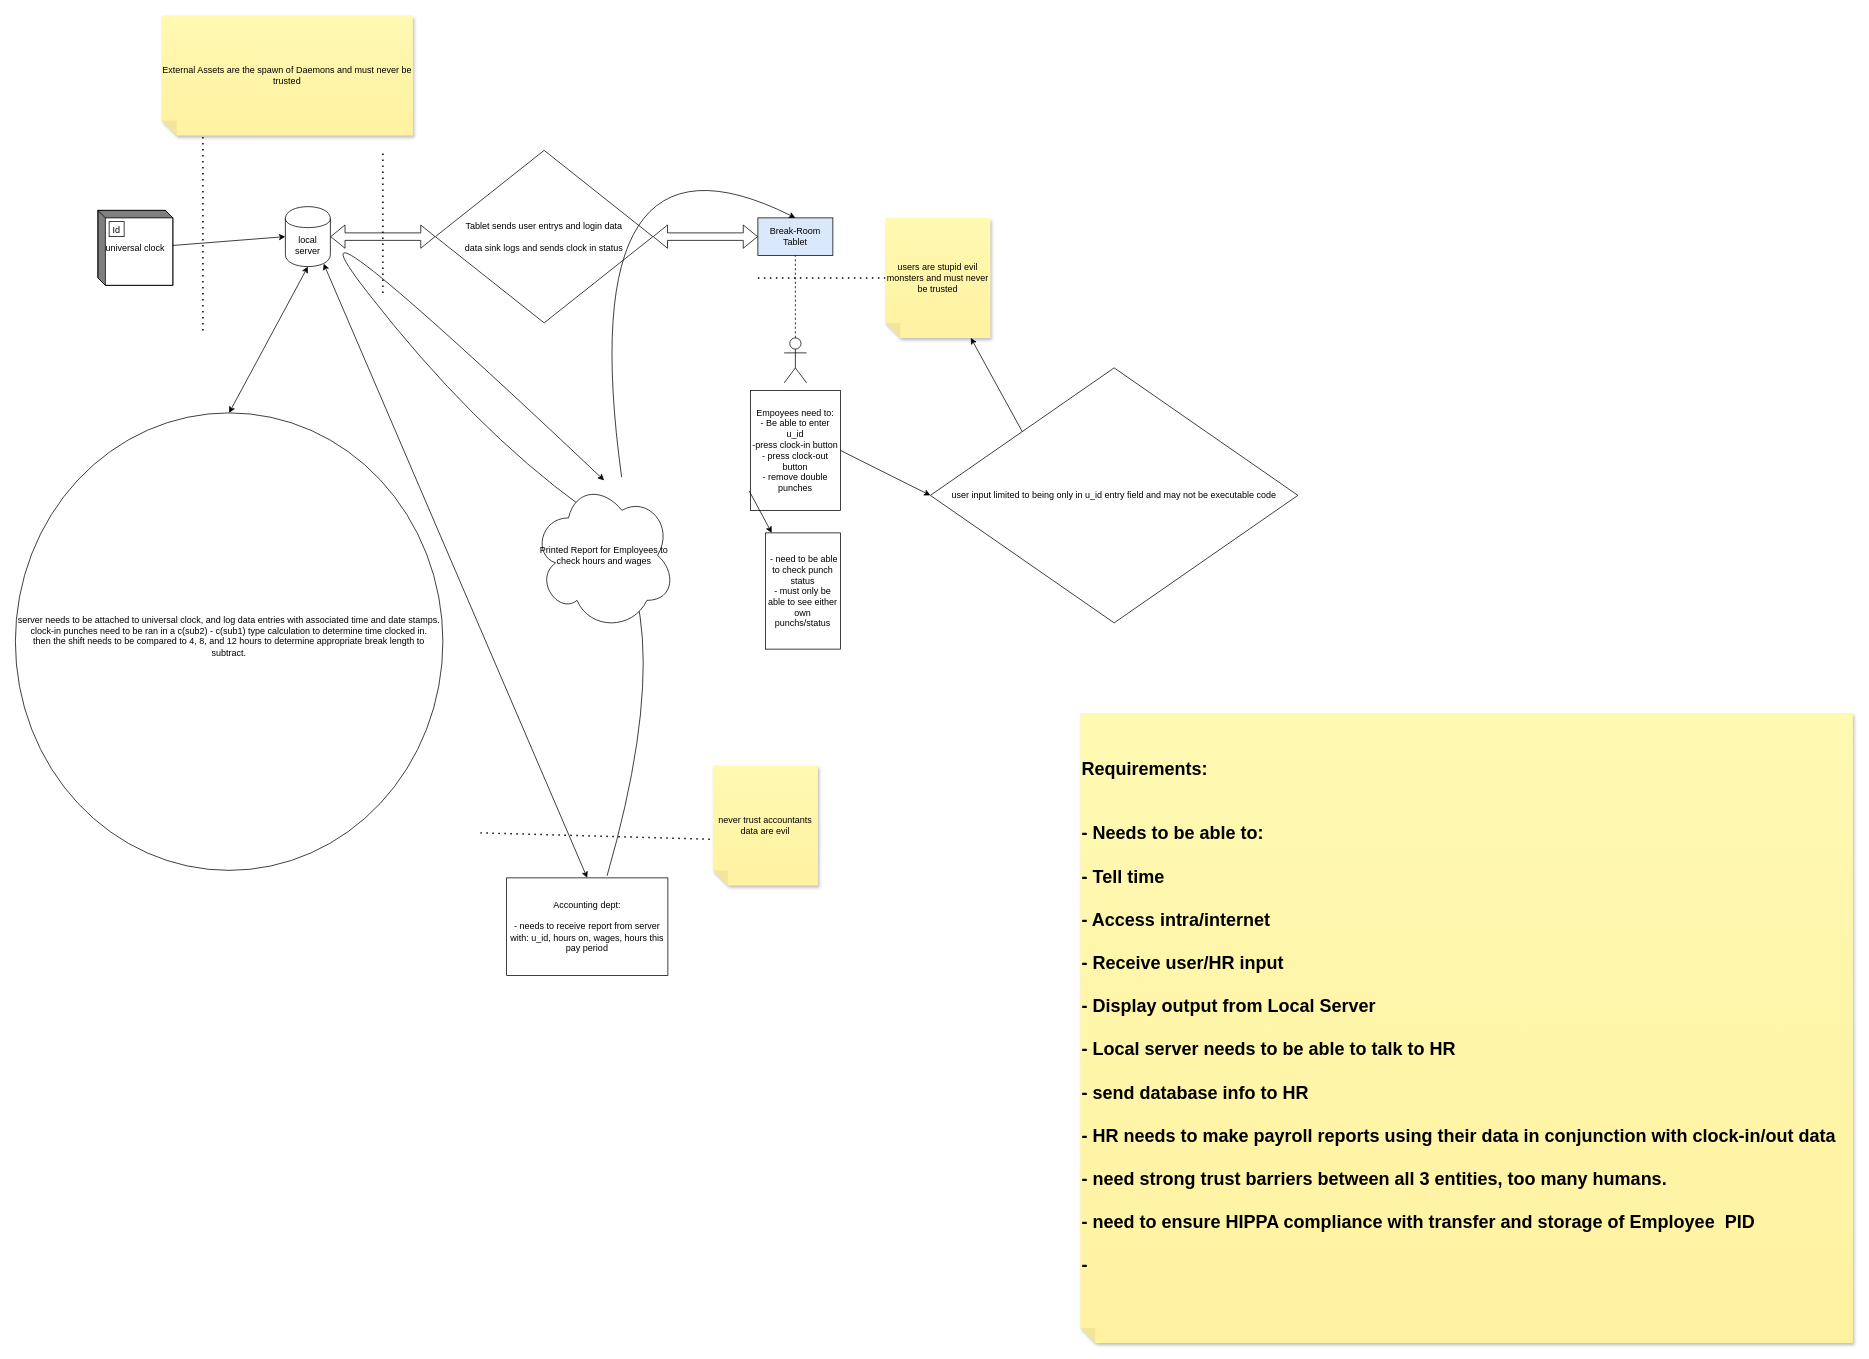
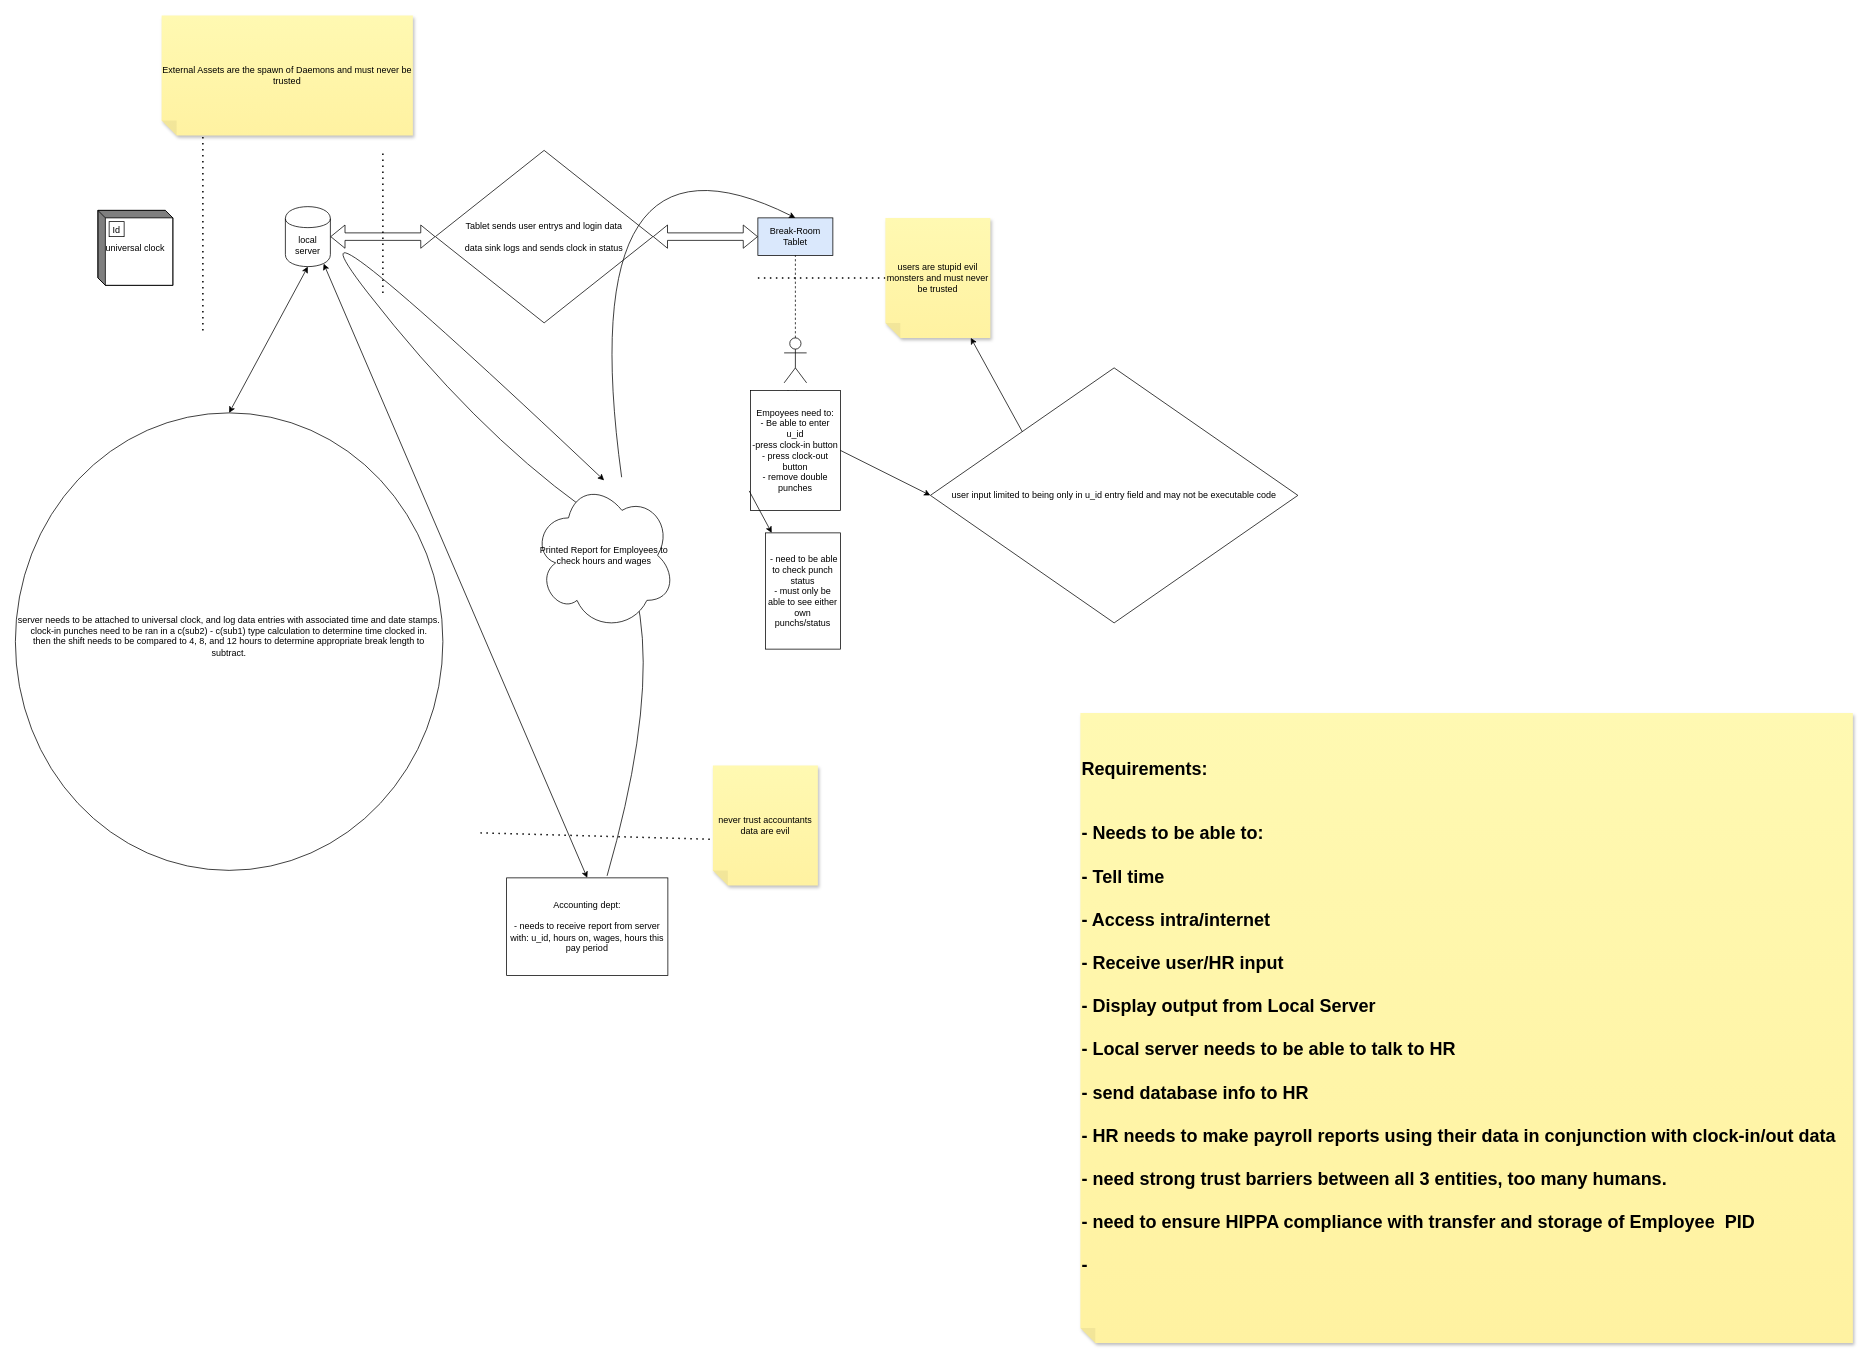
- <mxCell id="14" value="" style="endArrow=classic;html=1;rounded=0;entryX=0;entryY=0.5;entryDx=0;entryDy=0;exitX=0.996;exitY=0.468;exitDx=0;exitDy=0;exitPerimeter=0;" edge="1" parent="1" source="15" target="3"><mxGeometry width="50" height="50" relative="1" as="geometry"><mxPoint x="300" y="320" as="sourcePoint" /><mxPoint x="100" y="450" as="targetPoint" /></mxGeometry></mxCell>
